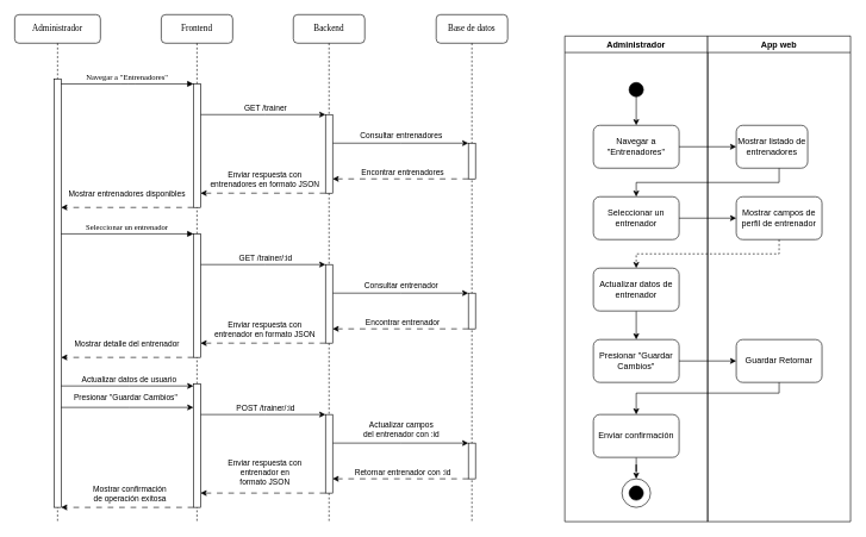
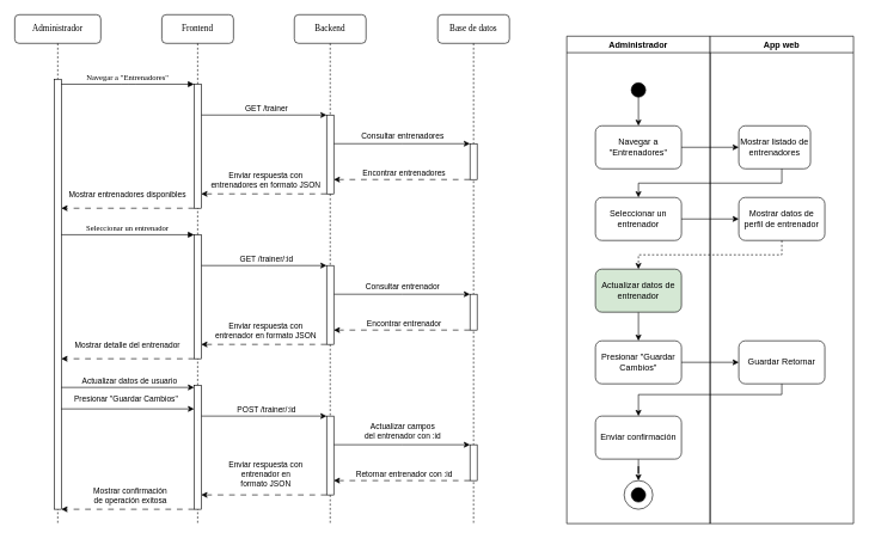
- <mxCell id="67" value="Mostrar campos de perfil de entrenador" style="rounded=1;whiteSpace=wrap;html=1;" parent="65" vertex="1"><mxGeometry x="40" y="225" width="120" height="60" as="geometry" /></mxCell>
+ <mxCell id="67" value="Mostrar datos de perfil de entrenador" style="rounded=1;whiteSpace=wrap;html=1;" parent="65" vertex="1"><mxGeometry x="40" y="225" width="120" height="60" as="geometry" /></mxCell>
- <mxCell id="58" value="Actualizar datos de entrenador" style="rounded=1;whiteSpace=wrap;html=1;" parent="54" vertex="1"><mxGeometry x="40" y="325" width="120" height="60" as="geometry" /></mxCell>
+ <mxCell id="58" value="Actualizar datos de entrenador" style="rounded=1;whiteSpace=wrap;html=1;fillColor=#d5e8d4;" parent="54" vertex="1"><mxGeometry x="40" y="325" width="120" height="60" as="geometry" /></mxCell>
